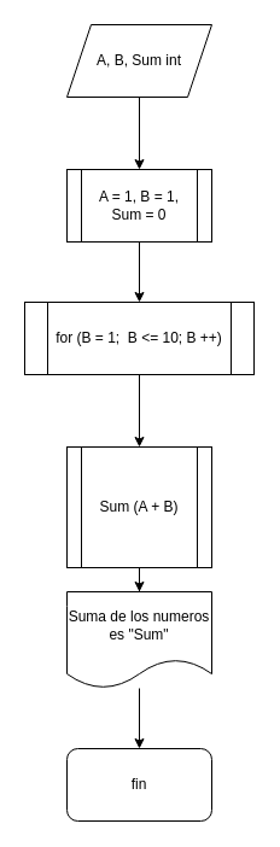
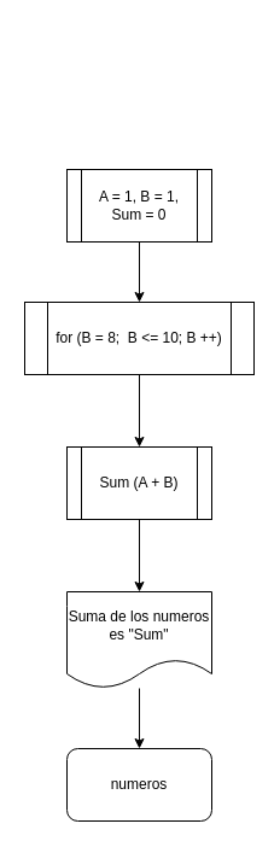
- <mxCell id="3" value="A, B, Sum int" style="shape=parallelogram;perimeter=parallelogramPerimeter;whiteSpace=wrap;html=1;fixedSize=1;" vertex="1" parent="1"><mxGeometry x="55" y="20" width="120" height="60" as="geometry" /></mxCell>
- <mxCell id="2" style="edgeStyle=orthogonalEdgeStyle;rounded=0;orthogonalLoop=1;jettySize=auto;html=1;entryX=0.5;entryY=0;entryDx=0;entryDy=0;" edge="1" parent="1" source="3" target="5"><mxGeometry relative="1" as="geometry" /></mxCell>
- <mxCell id="7" value="for (B = 1;&amp;nbsp; B &amp;lt;= 10; B ++)" style="shape=process;whiteSpace=wrap;html=1;backgroundOutline=1;" vertex="1" parent="1"><mxGeometry x="20" y="250" width="190" height="60" as="geometry" /></mxCell>
+ <mxCell id="7" value="for (B = 8;&amp;nbsp; B &amp;lt;= 10; B ++)" style="shape=process;whiteSpace=wrap;html=1;backgroundOutline=1;" vertex="1" parent="1"><mxGeometry x="20" y="250" width="190" height="60" as="geometry" /></mxCell>
- <mxCell id="9" value="Sum (A + B)" style="shape=process;whiteSpace=wrap;html=1;backgroundOutline=1;" vertex="1" parent="1"><mxGeometry x="55" y="370" width="120" height="100" as="geometry" /></mxCell>
+ <mxCell id="9" value="Sum (A + B)" style="shape=process;whiteSpace=wrap;html=1;backgroundOutline=1;" vertex="1" parent="1"><mxGeometry x="55" y="370" width="120" height="60" as="geometry" /></mxCell>
- <mxCell id="12" value="fin" style="rounded=1;whiteSpace=wrap;html=1;" vertex="1" parent="1"><mxGeometry x="55" y="620" width="120" height="60" as="geometry" /></mxCell>
+ <mxCell id="12" value="numeros" style="rounded=1;whiteSpace=wrap;html=1;" vertex="1" parent="1"><mxGeometry x="55" y="620" width="120" height="60" as="geometry" /></mxCell>
